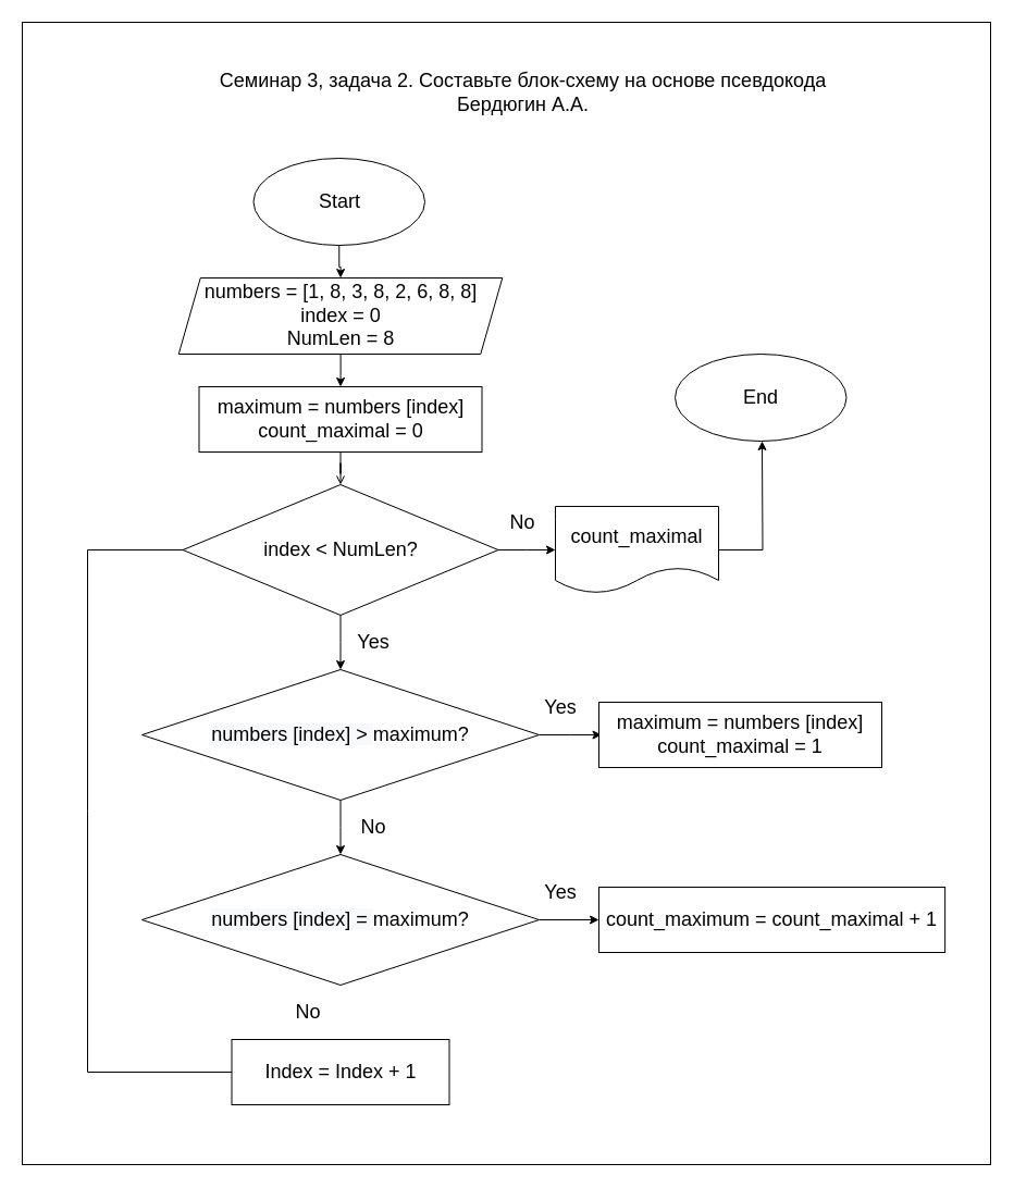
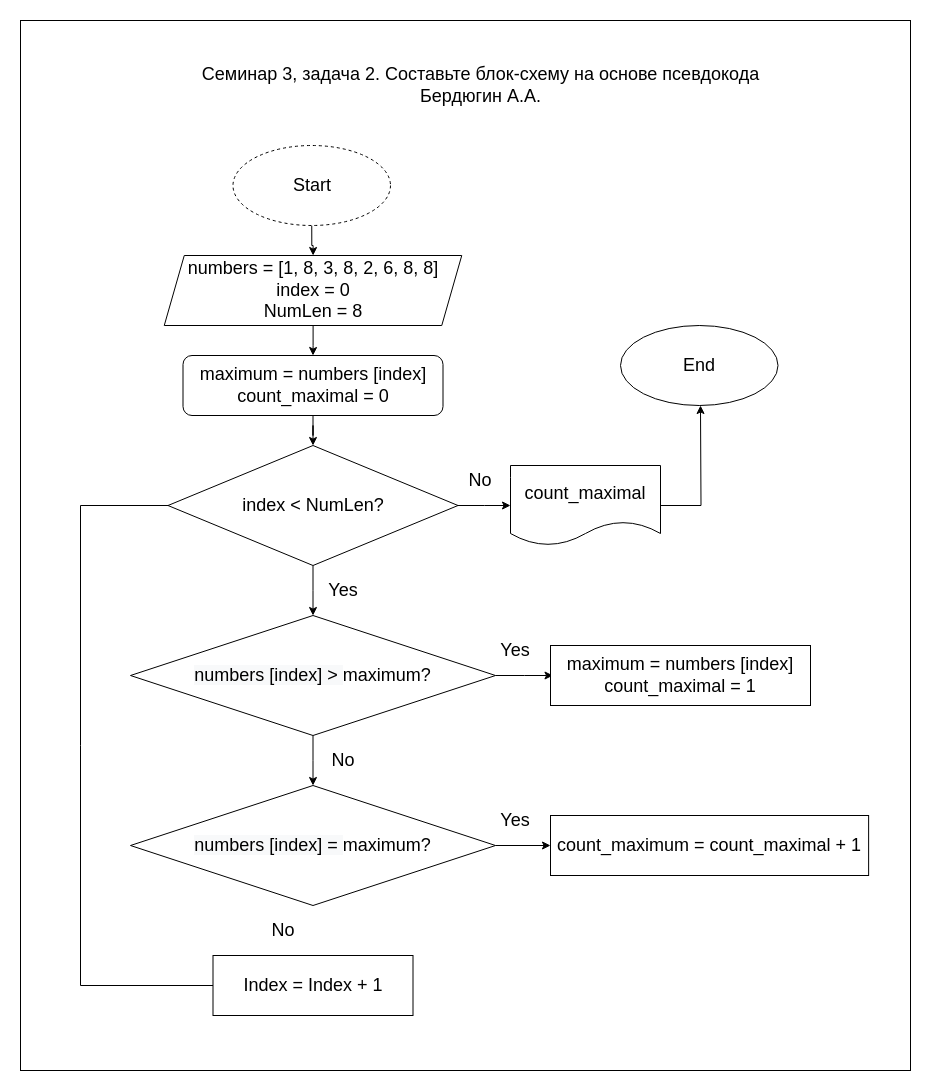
- <mxCell id="4" value="&lt;font style=&quot;font-size: 18px;&quot;&gt;Start&lt;/font&gt;" style="ellipse;whiteSpace=wrap;html=1;" vertex="1" parent="1"><mxGeometry x="232.5" y="145" width="157.5" height="80" as="geometry" /></mxCell>
+ <mxCell id="4" value="&lt;font style=&quot;font-size: 18px;&quot;&gt;Start&lt;/font&gt;" style="ellipse;whiteSpace=wrap;html=1;dashed=1;" vertex="1" parent="1"><mxGeometry x="232.5" y="145" width="157.5" height="80" as="geometry" /></mxCell>
- <mxCell id="8" value="maximum = numbers [index]&lt;br&gt;count_maximal = 0" style="rounded=0;whiteSpace=wrap;html=1;fontSize=18;" vertex="1" parent="1"><mxGeometry x="182.5" y="355" width="260" height="60" as="geometry" /></mxCell>
+ <mxCell id="8" value="maximum = numbers [index]&lt;br&gt;count_maximal = 0" style="whiteSpace=wrap;html=1;fontSize=18;rounded=1;" vertex="1" parent="1"><mxGeometry x="182.5" y="355" width="260" height="60" as="geometry" /></mxCell>
- <mxCell id="7" style="edgeStyle=orthogonalEdgeStyle;rounded=0;orthogonalLoop=1;jettySize=auto;html=1;entryX=0.5;entryY=0;entryDx=0;entryDy=0;fontSize=18;endArrow=open;" edge="1" parent="1" source="8" target="13"><mxGeometry relative="1" as="geometry" /></mxCell>
+ <mxCell id="7" style="edgeStyle=orthogonalEdgeStyle;rounded=0;orthogonalLoop=1;jettySize=auto;html=1;entryX=0.5;entryY=0;entryDx=0;entryDy=0;fontSize=18;" edge="1" parent="1" source="8" target="13"><mxGeometry relative="1" as="geometry" /></mxCell>
